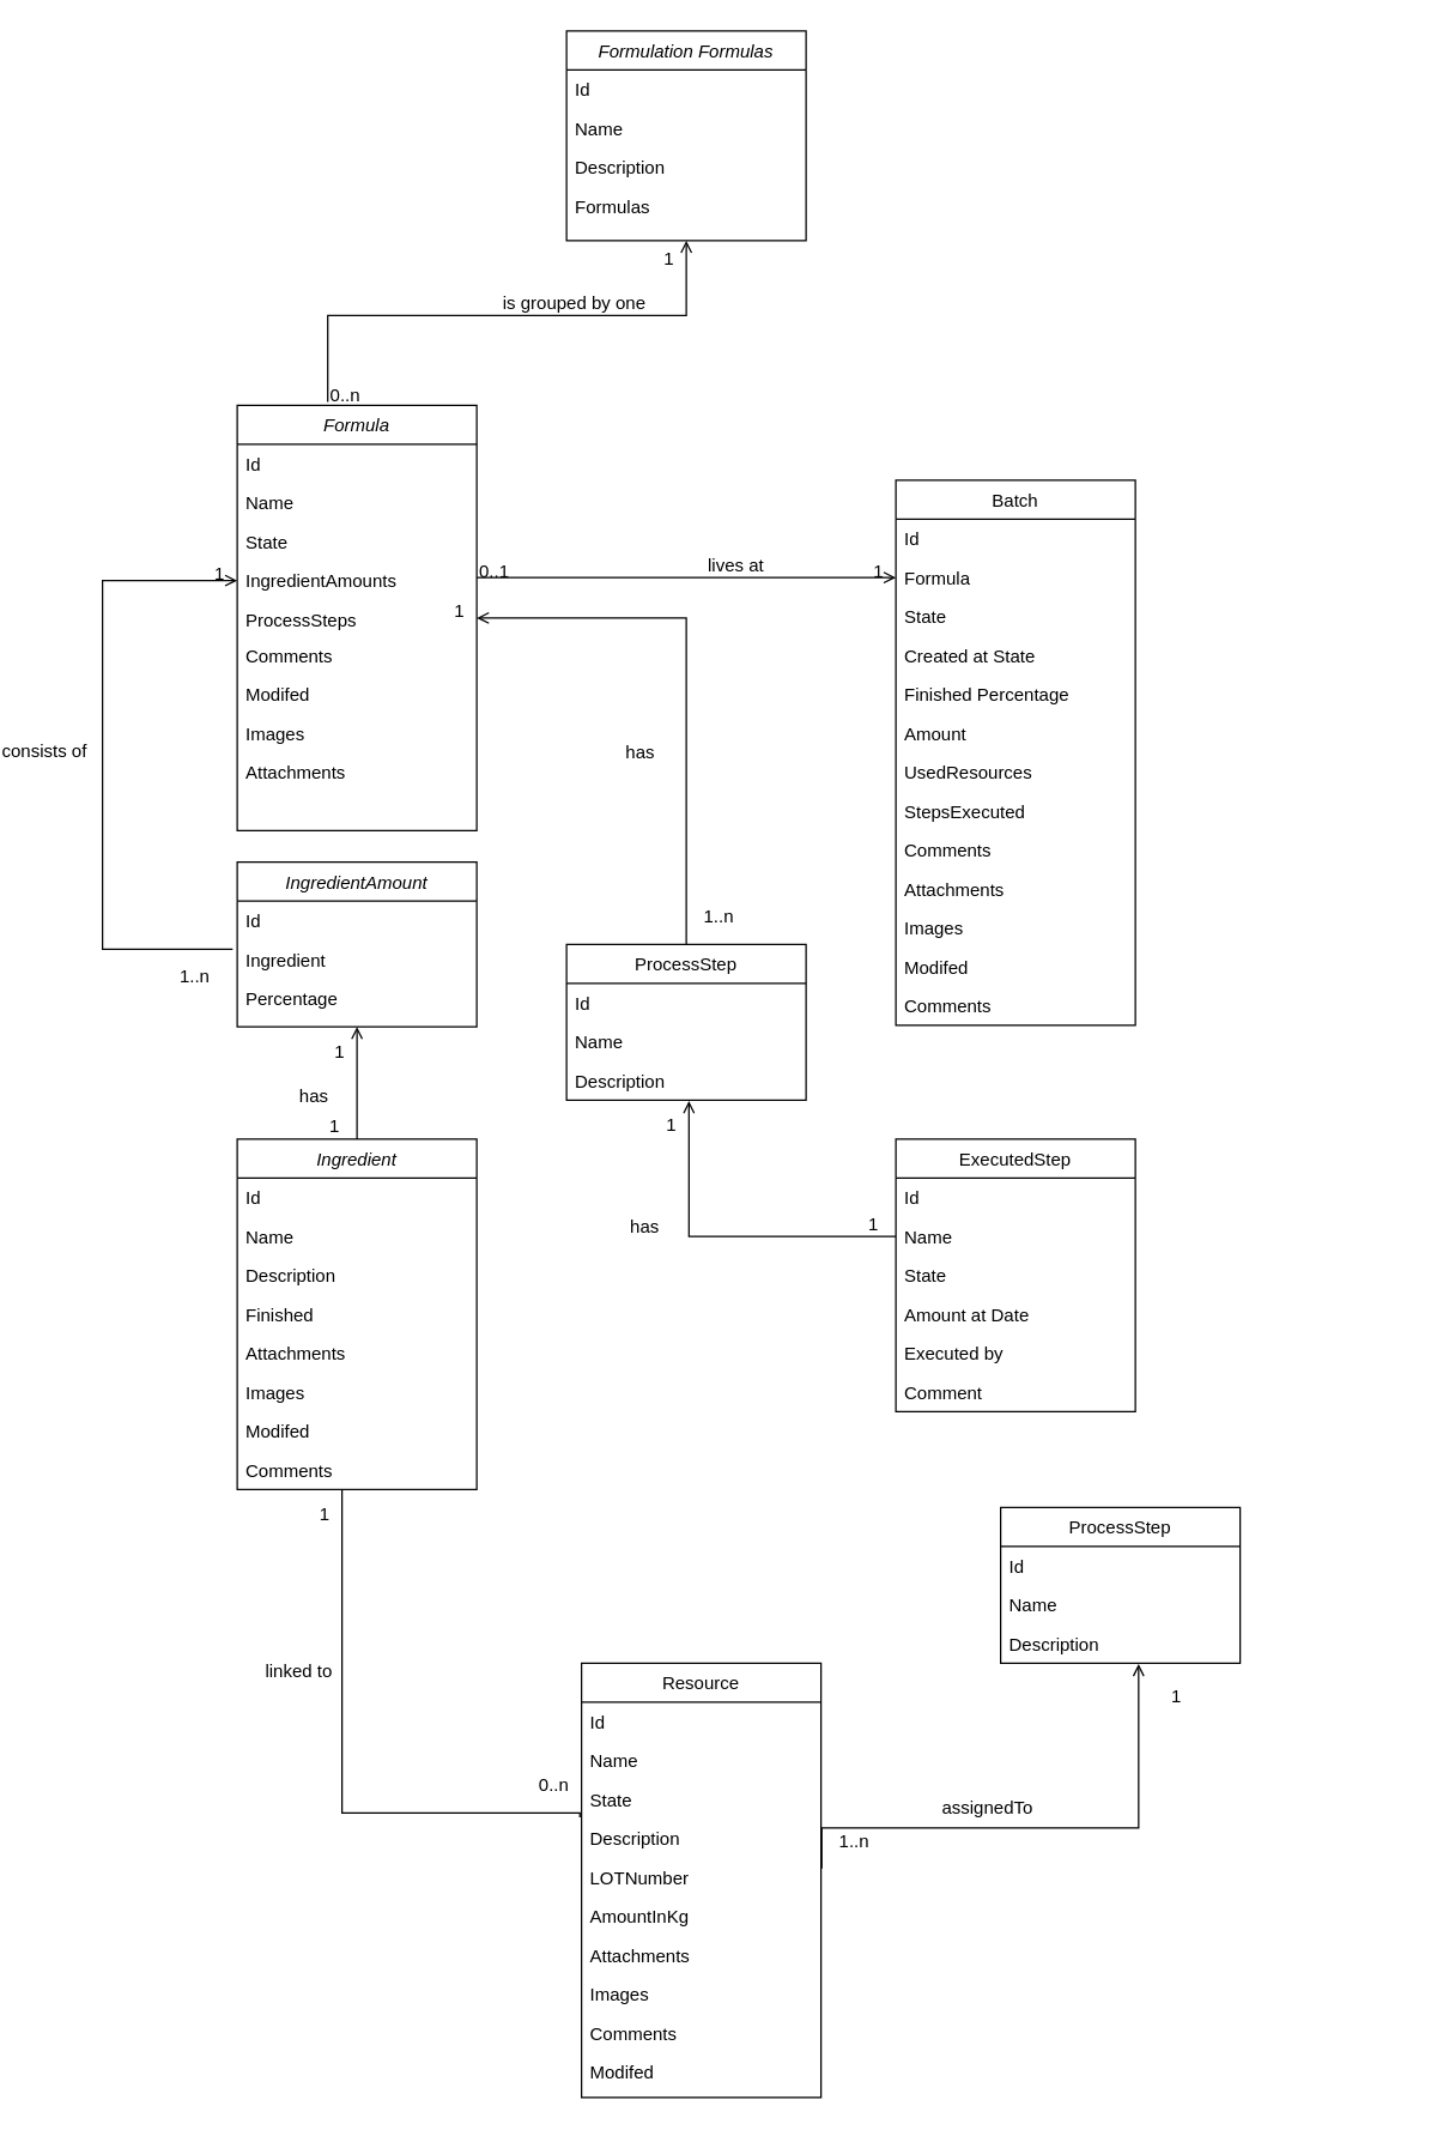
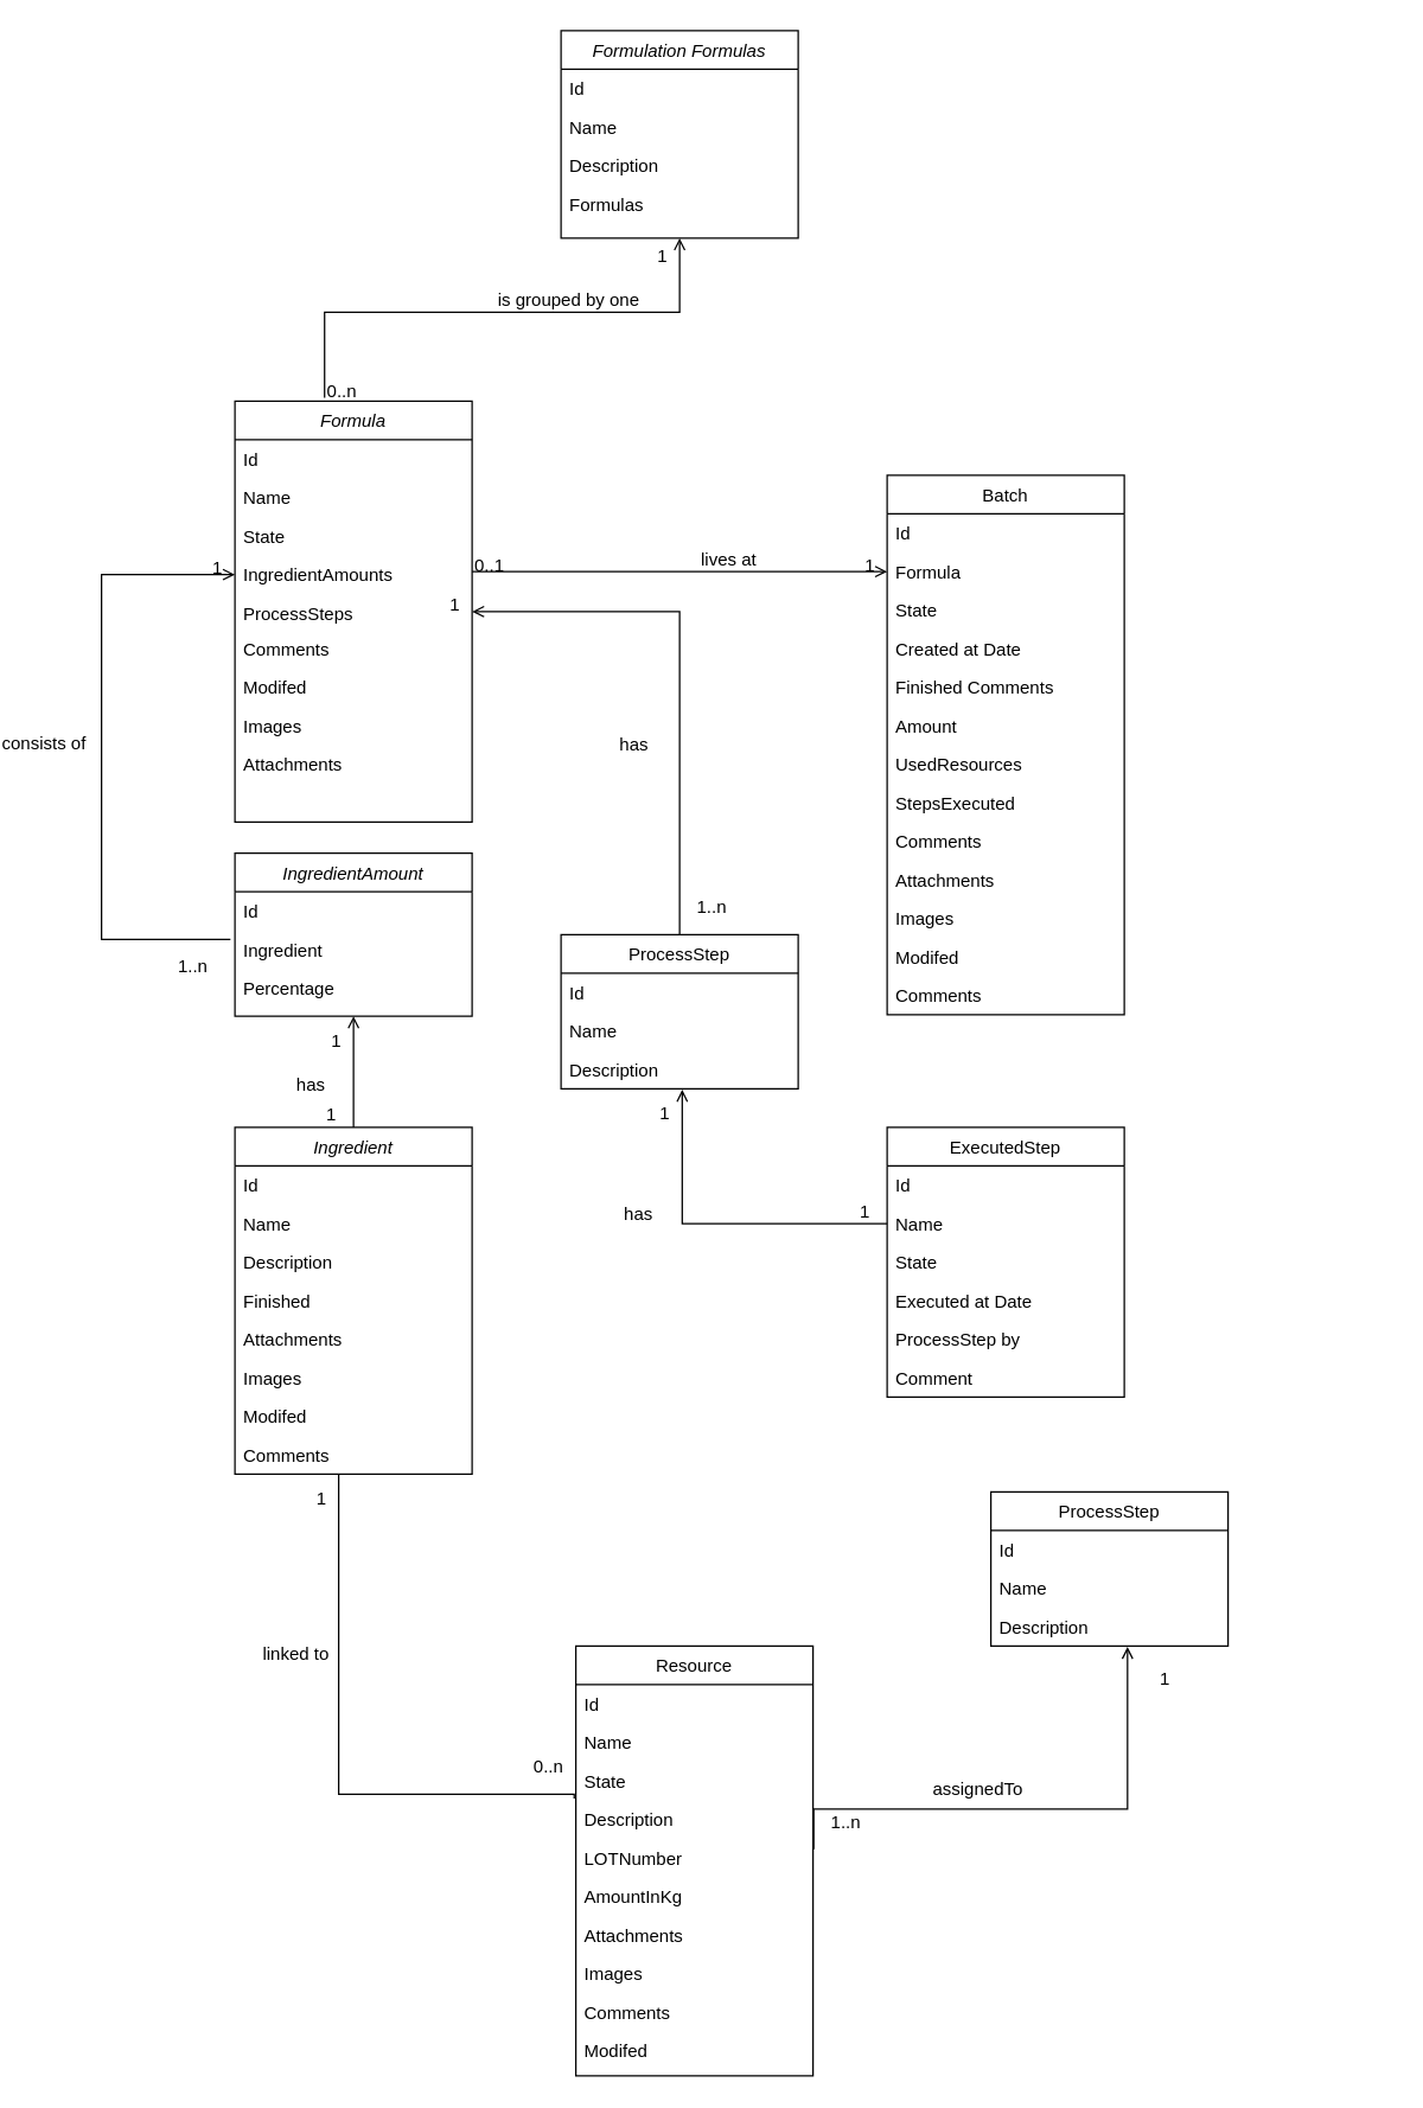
- <mxCell id="20" value="Created at State" style="text;align=left;verticalAlign=top;spacingLeft=4;spacingRight=4;overflow=hidden;rotatable=0;points=[[0,0.5],[1,0.5]];portConstraint=eastwest;rounded=0;shadow=0;html=0;" parent="16" vertex="1"><mxGeometry y="104" width="160" height="26" as="geometry" /></mxCell>
+ <mxCell id="20" value="Created at Date" style="text;align=left;verticalAlign=top;spacingLeft=4;spacingRight=4;overflow=hidden;rotatable=0;points=[[0,0.5],[1,0.5]];portConstraint=eastwest;rounded=0;shadow=0;html=0;" parent="16" vertex="1"><mxGeometry y="104" width="160" height="26" as="geometry" /></mxCell>
- <mxCell id="21" value="Finished Percentage" style="text;align=left;verticalAlign=top;spacingLeft=4;spacingRight=4;overflow=hidden;rotatable=0;points=[[0,0.5],[1,0.5]];portConstraint=eastwest;rounded=0;shadow=0;html=0;" parent="16" vertex="1"><mxGeometry y="130" width="160" height="26" as="geometry" /></mxCell>
+ <mxCell id="21" value="Finished Comments" style="text;align=left;verticalAlign=top;spacingLeft=4;spacingRight=4;overflow=hidden;rotatable=0;points=[[0,0.5],[1,0.5]];portConstraint=eastwest;rounded=0;shadow=0;html=0;" parent="16" vertex="1"><mxGeometry y="130" width="160" height="26" as="geometry" /></mxCell>
- <mxCell id="68" value="Amount at Date" style="text;align=left;verticalAlign=top;spacingLeft=4;spacingRight=4;overflow=hidden;rotatable=0;points=[[0,0.5],[1,0.5]];portConstraint=eastwest;rounded=0;shadow=0;html=0;" parent="64" vertex="1"><mxGeometry y="104" width="160" height="26" as="geometry" /></mxCell>
+ <mxCell id="68" value="Executed at Date" style="text;align=left;verticalAlign=top;spacingLeft=4;spacingRight=4;overflow=hidden;rotatable=0;points=[[0,0.5],[1,0.5]];portConstraint=eastwest;rounded=0;shadow=0;html=0;" parent="64" vertex="1"><mxGeometry y="104" width="160" height="26" as="geometry" /></mxCell>
- <mxCell id="69" value="Executed by" style="text;align=left;verticalAlign=top;spacingLeft=4;spacingRight=4;overflow=hidden;rotatable=0;points=[[0,0.5],[1,0.5]];portConstraint=eastwest;rounded=0;shadow=0;html=0;" parent="64" vertex="1"><mxGeometry y="130" width="160" height="26" as="geometry" /></mxCell>
+ <mxCell id="69" value="ProcessStep by" style="text;align=left;verticalAlign=top;spacingLeft=4;spacingRight=4;overflow=hidden;rotatable=0;points=[[0,0.5],[1,0.5]];portConstraint=eastwest;rounded=0;shadow=0;html=0;" parent="64" vertex="1"><mxGeometry y="130" width="160" height="26" as="geometry" /></mxCell>
